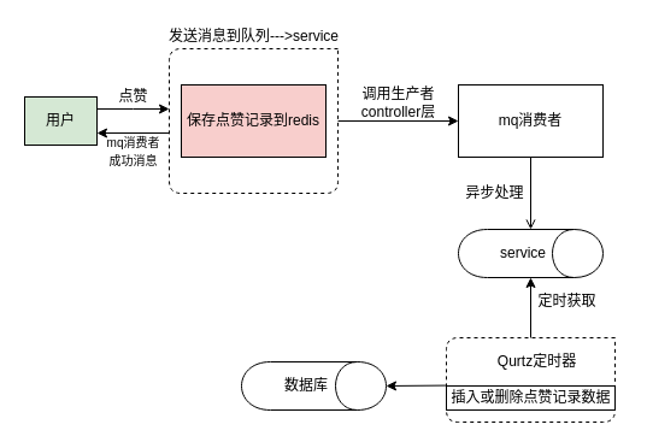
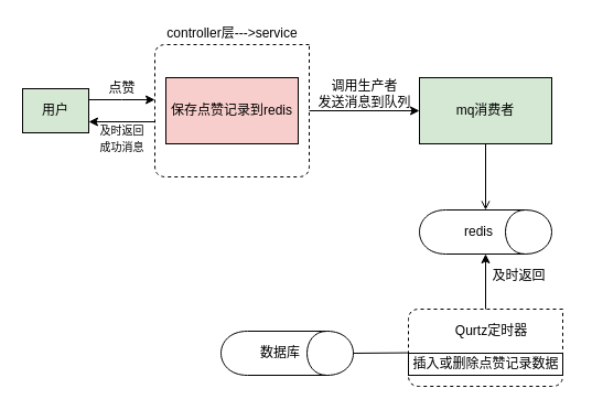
- <mxCell id="8" value="发送消息到队列---&amp;gt;service" style="text;html=1;align=center;verticalAlign=middle;resizable=0;points=[];autosize=1;" vertex="1" parent="1"><mxGeometry x="145" y="20" width="130" height="20" as="geometry" /></mxCell>
+ <mxCell id="8" value="controller层---&amp;gt;service" style="text;html=1;align=center;verticalAlign=middle;resizable=0;points=[];autosize=1;" vertex="1" parent="1"><mxGeometry x="145" y="20" width="130" height="20" as="geometry" /></mxCell>
- <mxCell id="11" value="调用生产者&lt;br&gt;controller层" style="text;html=1;align=center;verticalAlign=middle;resizable=0;points=[];autosize=1;" vertex="1" parent="1"><mxGeometry x="280" y="70" width="100" height="30" as="geometry" /></mxCell>
+ <mxCell id="11" value="调用生产者&lt;br&gt;发送消息到队列" style="text;html=1;align=center;verticalAlign=middle;resizable=0;points=[];autosize=1;" vertex="1" parent="1"><mxGeometry x="280" y="70" width="100" height="30" as="geometry" /></mxCell>
- <mxCell id="9" value="mq消费者" style="rounded=0;whiteSpace=wrap;html=1;" vertex="1" parent="1"><mxGeometry x="380" y="70" width="120" height="60" as="geometry" /></mxCell>
+ <mxCell id="9" value="mq消费者" style="rounded=0;whiteSpace=wrap;html=1;fillColor=#d5e8d4;" vertex="1" parent="1"><mxGeometry x="380" y="70" width="120" height="60" as="geometry" /></mxCell>
- <mxCell id="13" value="&lt;font style=&quot;font-size: 10px&quot;&gt;mq消费者&lt;br&gt;成功消息&lt;/font&gt;" style="text;html=1;align=center;verticalAlign=middle;resizable=0;points=[];autosize=1;" vertex="1" parent="1"><mxGeometry x="80" y="110" width="60" height="30" as="geometry" /></mxCell>
+ <mxCell id="13" value="&lt;font style=&quot;font-size: 10px&quot;&gt;及时返回&lt;br&gt;成功消息&lt;/font&gt;" style="text;html=1;align=center;verticalAlign=middle;resizable=0;points=[];autosize=1;" vertex="1" parent="1"><mxGeometry x="80" y="110" width="60" height="30" as="geometry" /></mxCell>
- <mxCell id="16" value="异步处理" style="text;html=1;align=center;verticalAlign=middle;resizable=0;points=[];autosize=1;" vertex="1" parent="1"><mxGeometry x="380" y="150" width="60" height="20" as="geometry" /></mxCell>
- <mxCell id="14" value="service" style="shape=cylinder;whiteSpace=wrap;html=1;boundedLbl=1;backgroundOutline=1;rounded=0;direction=south;" vertex="1" parent="1"><mxGeometry x="380" y="190" width="120" height="40" as="geometry" /></mxCell>
+ <mxCell id="14" value="redis" style="shape=cylinder;whiteSpace=wrap;html=1;boundedLbl=1;backgroundOutline=1;rounded=0;direction=south;" vertex="1" parent="1"><mxGeometry x="380" y="190" width="120" height="40" as="geometry" /></mxCell>
- <mxCell id="21" value="定时获取" style="text;html=1;align=center;verticalAlign=middle;resizable=0;points=[];autosize=1;" vertex="1" parent="1"><mxGeometry x="440" y="240" width="60" height="20" as="geometry" /></mxCell>
+ <mxCell id="21" value="及时返回" style="text;html=1;align=center;verticalAlign=middle;resizable=0;points=[];autosize=1;" vertex="1" parent="1"><mxGeometry x="440" y="240" width="60" height="20" as="geometry" /></mxCell>
- <mxCell id="23" value="" style="endArrow=classic;html=1;entryX=0.5;entryY=0;entryDx=0;entryDy=0;exitX=0.033;exitY=-0.021;exitDx=0;exitDy=0;exitPerimeter=0;" edge="1" parent="1" source="18" target="22"><mxGeometry width="50" height="50" relative="1" as="geometry"><mxPoint x="300" y="310" as="sourcePoint" /><mxPoint x="350" y="260" as="targetPoint" /></mxGeometry></mxCell>
+ <mxCell id="23" value="" style="endArrow=none;html=1;entryX=0.5;entryY=0;entryDx=0;entryDy=0;exitX=0.033;exitY=-0.021;exitDx=0;exitDy=0;exitPerimeter=0;" edge="1" parent="1" source="18" target="22"><mxGeometry width="50" height="50" relative="1" as="geometry"><mxPoint x="300" y="310" as="sourcePoint" /><mxPoint x="350" y="260" as="targetPoint" /></mxGeometry></mxCell>
